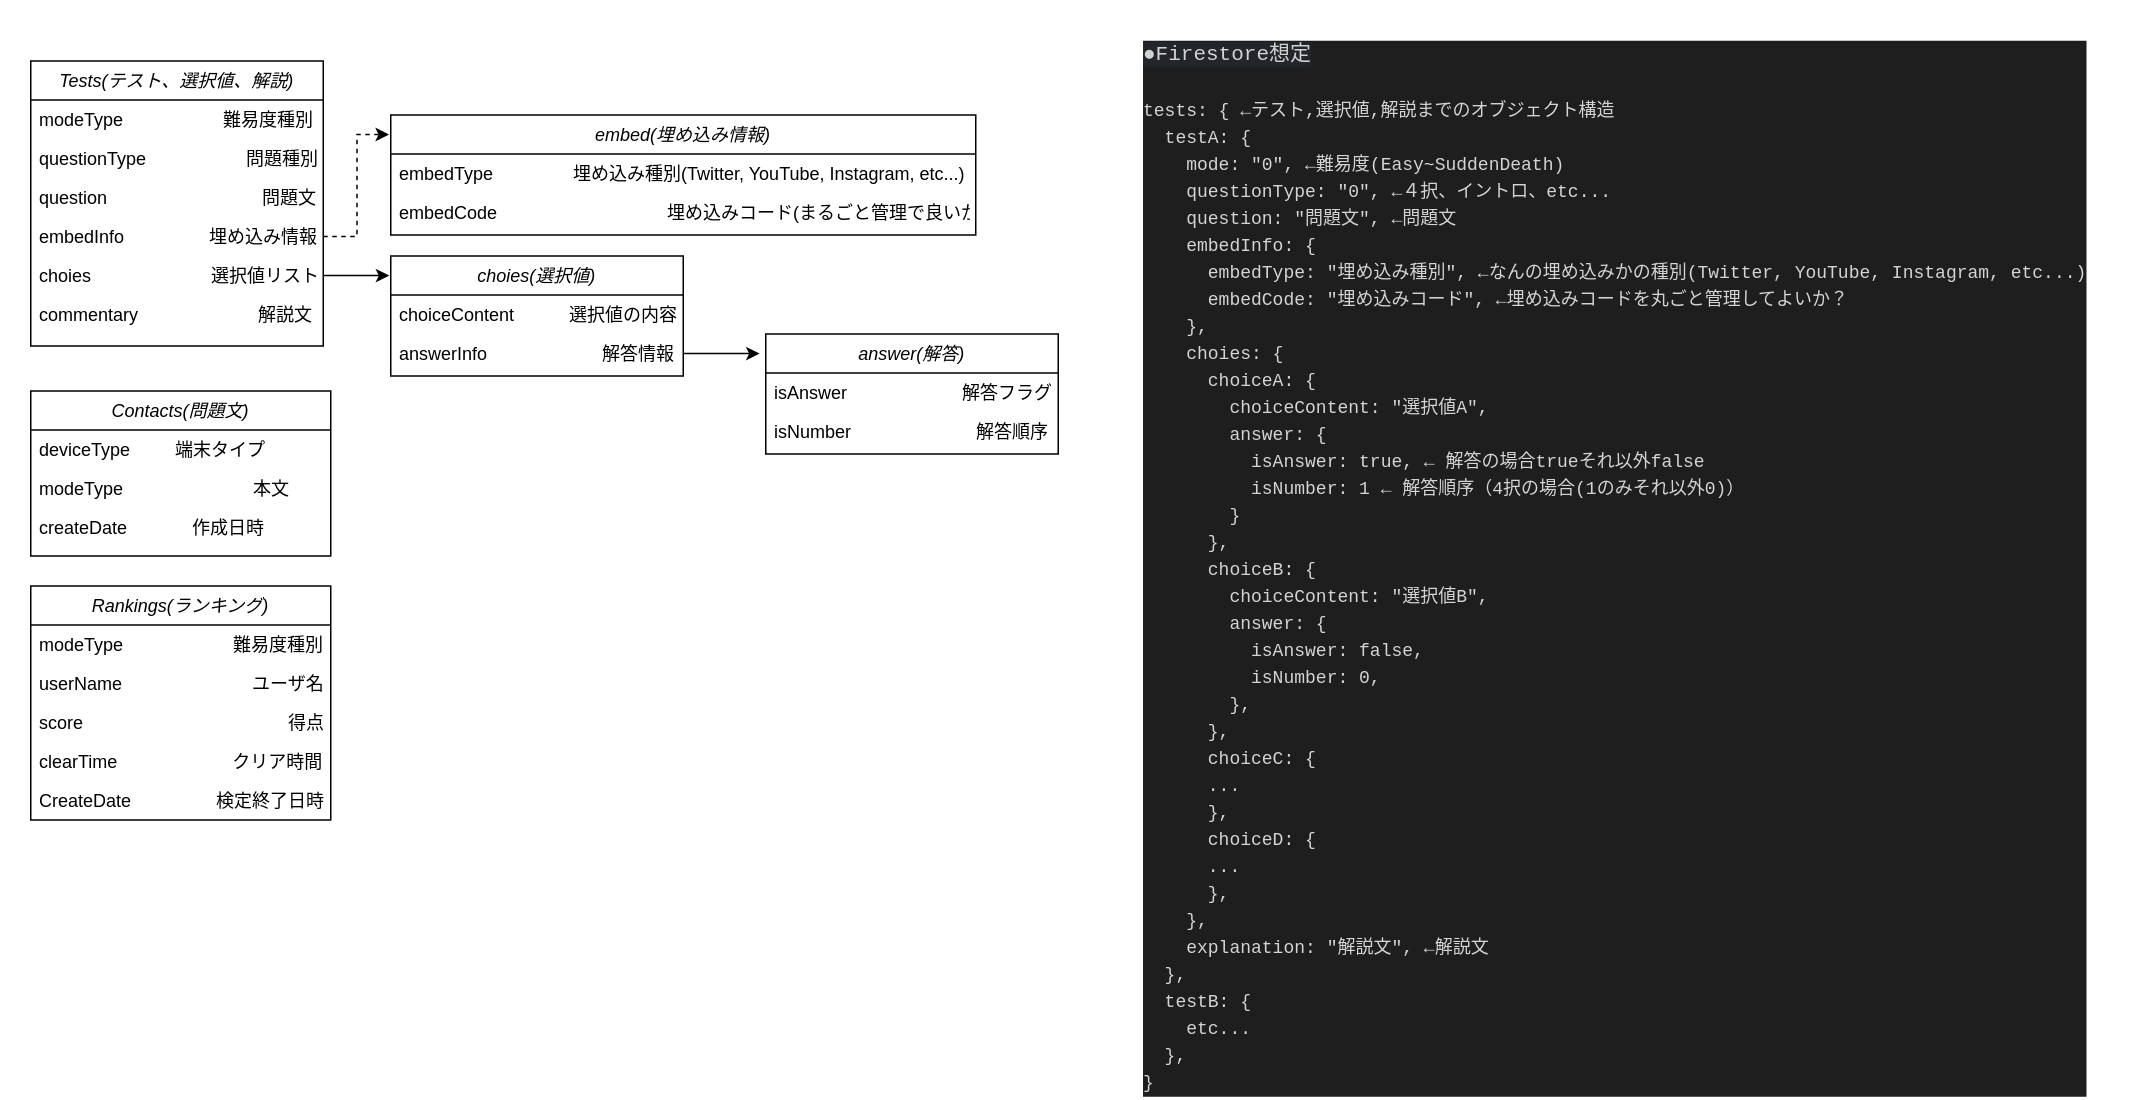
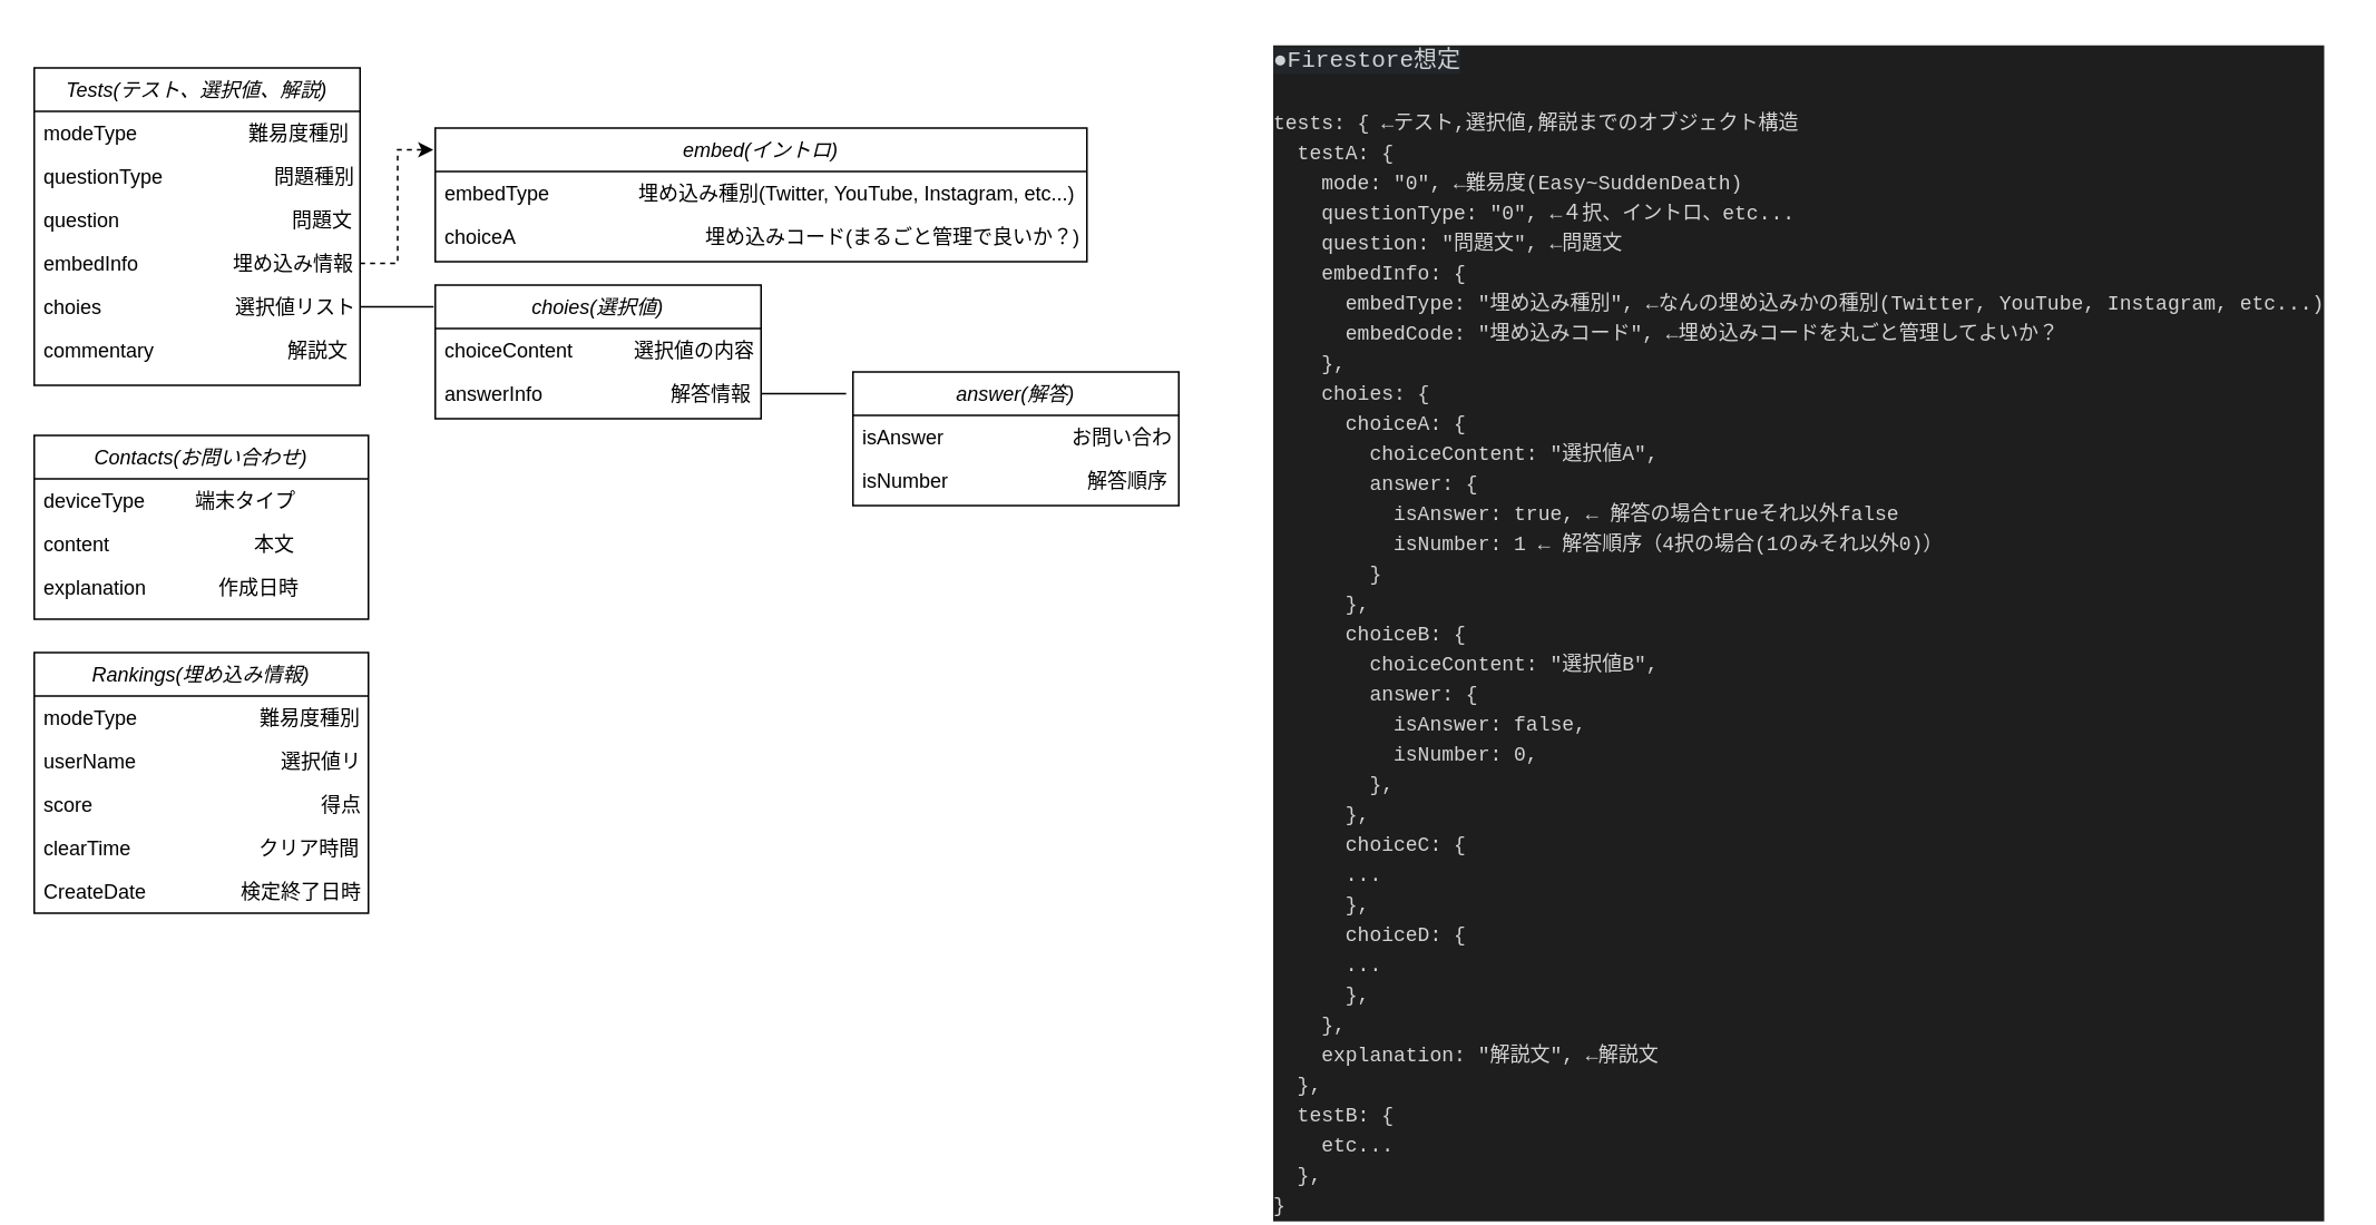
- <mxCell id="27" value="embed(埋め込み情報)" style="swimlane;fontStyle=2;align=center;verticalAlign=top;childLayout=stackLayout;horizontal=1;startSize=26;horizontalStack=0;resizeParent=1;resizeLast=0;collapsible=1;marginBottom=0;rounded=0;shadow=0;strokeWidth=1;" vertex="1" parent="1"><mxGeometry x="260" y="76" width="390" height="80" as="geometry"><mxRectangle x="230" y="140" width="160" height="26" as="alternateBounds" /></mxGeometry></mxCell>
+ <mxCell id="27" value="embed(イントロ)" style="swimlane;fontStyle=2;align=center;verticalAlign=top;childLayout=stackLayout;horizontal=1;startSize=26;horizontalStack=0;resizeParent=1;resizeLast=0;collapsible=1;marginBottom=0;rounded=0;shadow=0;strokeWidth=1;" vertex="1" parent="1"><mxGeometry x="260" y="76" width="390" height="80" as="geometry"><mxRectangle x="230" y="140" width="160" height="26" as="alternateBounds" /></mxGeometry></mxCell>
- <mxCell id="29" value="embedCode                                  埋め込みコード(まるごと管理で良いか？)" style="text;align=left;verticalAlign=top;spacingLeft=4;spacingRight=4;overflow=hidden;rotatable=0;points=[[0,0.5],[1,0.5]];portConstraint=eastwest;rounded=0;shadow=0;html=0;" vertex="1" parent="27"><mxGeometry y="52" width="390" height="26" as="geometry" /></mxCell>
+ <mxCell id="29" value="choiceA                                  埋め込みコード(まるごと管理で良いか？)" style="text;align=left;verticalAlign=top;spacingLeft=4;spacingRight=4;overflow=hidden;rotatable=0;points=[[0,0.5],[1,0.5]];portConstraint=eastwest;rounded=0;shadow=0;html=0;" vertex="1" parent="27"><mxGeometry y="52" width="390" height="26" as="geometry" /></mxCell>
- <mxCell id="26" style="edgeStyle=orthogonalEdgeStyle;rounded=0;orthogonalLoop=1;jettySize=auto;html=1;entryX=-0.005;entryY=0.163;entryDx=0;entryDy=0;entryPerimeter=0;" edge="1" parent="1" source="7" target="19"><mxGeometry relative="1" as="geometry" /></mxCell>
+ <mxCell id="26" style="edgeStyle=orthogonalEdgeStyle;rounded=0;orthogonalLoop=1;jettySize=auto;html=1;entryX=-0.005;entryY=0.163;entryDx=0;entryDy=0;entryPerimeter=0;endArrow=none;" edge="1" parent="1" source="7" target="19"><mxGeometry relative="1" as="geometry" /></mxCell>
- <mxCell id="25" style="edgeStyle=orthogonalEdgeStyle;rounded=0;orthogonalLoop=1;jettySize=auto;html=1;entryX=-0.021;entryY=0.163;entryDx=0;entryDy=0;entryPerimeter=0;" edge="1" parent="1" source="21" target="22"><mxGeometry relative="1" as="geometry" /></mxCell>
+ <mxCell id="25" style="edgeStyle=orthogonalEdgeStyle;rounded=0;orthogonalLoop=1;jettySize=auto;html=1;entryX=-0.021;entryY=0.163;entryDx=0;entryDy=0;entryPerimeter=0;endArrow=none;" edge="1" parent="1" source="21" target="22"><mxGeometry relative="1" as="geometry" /></mxCell>
- <mxCell id="23" value="isAnswer                       解答フラグ" style="text;align=left;verticalAlign=top;spacingLeft=4;spacingRight=4;overflow=hidden;rotatable=0;points=[[0,0.5],[1,0.5]];portConstraint=eastwest;rounded=0;shadow=0;html=0;" vertex="1" parent="22"><mxGeometry y="26" width="195" height="26" as="geometry" /></mxCell>
+ <mxCell id="23" value="isAnswer                       お問い合わせ" style="text;align=left;verticalAlign=top;spacingLeft=4;spacingRight=4;overflow=hidden;rotatable=0;points=[[0,0.5],[1,0.5]];portConstraint=eastwest;rounded=0;shadow=0;html=0;" vertex="1" parent="22"><mxGeometry y="26" width="195" height="26" as="geometry" /></mxCell>
- <mxCell id="15" value="Contacts(問題文)" style="swimlane;fontStyle=2;align=center;verticalAlign=top;childLayout=stackLayout;horizontal=1;startSize=26;horizontalStack=0;resizeParent=1;resizeLast=0;collapsible=1;marginBottom=0;rounded=0;shadow=0;strokeWidth=1;" vertex="1" parent="1"><mxGeometry y="260" width="200" height="110" as="geometry" x="20"><mxRectangle x="230" y="140" width="160" height="26" as="alternateBounds" /></mxGeometry></mxCell>
+ <mxCell id="15" value="Contacts(お問い合わせ)" style="swimlane;fontStyle=2;align=center;verticalAlign=top;childLayout=stackLayout;horizontal=1;startSize=26;horizontalStack=0;resizeParent=1;resizeLast=0;collapsible=1;marginBottom=0;rounded=0;shadow=0;strokeWidth=1;" vertex="1" parent="1"><mxGeometry y="260" width="200" height="110" as="geometry" x="20"><mxRectangle x="230" y="140" width="160" height="26" as="alternateBounds" /></mxGeometry></mxCell>
- <mxCell id="17" value="modeType                          本文" style="text;align=left;verticalAlign=top;spacingLeft=4;spacingRight=4;overflow=hidden;rotatable=0;points=[[0,0.5],[1,0.5]];portConstraint=eastwest;" vertex="1" parent="15"><mxGeometry y="52" width="200" height="26" as="geometry" /></mxCell>
+ <mxCell id="17" value="content                          本文" style="text;align=left;verticalAlign=top;spacingLeft=4;spacingRight=4;overflow=hidden;rotatable=0;points=[[0,0.5],[1,0.5]];portConstraint=eastwest;" vertex="1" parent="15"><mxGeometry y="52" width="200" height="26" as="geometry" /></mxCell>
- <mxCell id="18" value="createDate             作成日時" style="text;align=left;verticalAlign=top;spacingLeft=4;spacingRight=4;overflow=hidden;rotatable=0;points=[[0,0.5],[1,0.5]];portConstraint=eastwest;rounded=0;shadow=0;html=0;" vertex="1" parent="15"><mxGeometry y="78" width="200" height="26" as="geometry" /></mxCell>
+ <mxCell id="18" value="explanation             作成日時" style="text;align=left;verticalAlign=top;spacingLeft=4;spacingRight=4;overflow=hidden;rotatable=0;points=[[0,0.5],[1,0.5]];portConstraint=eastwest;rounded=0;shadow=0;html=0;" vertex="1" parent="15"><mxGeometry y="78" width="200" height="26" as="geometry" /></mxCell>
- <mxCell id="9" value="Rankings(ランキング)" style="swimlane;fontStyle=2;align=center;verticalAlign=top;childLayout=stackLayout;horizontal=1;startSize=26;horizontalStack=0;resizeParent=1;resizeLast=0;collapsible=1;marginBottom=0;rounded=0;shadow=0;strokeWidth=1;" vertex="1" parent="1"><mxGeometry y="390" width="200" height="156" as="geometry" x="20"><mxRectangle x="230" y="140" width="160" height="26" as="alternateBounds" /></mxGeometry></mxCell>
+ <mxCell id="9" value="Rankings(埋め込み情報)" style="swimlane;fontStyle=2;align=center;verticalAlign=top;childLayout=stackLayout;horizontal=1;startSize=26;horizontalStack=0;resizeParent=1;resizeLast=0;collapsible=1;marginBottom=0;rounded=0;shadow=0;strokeWidth=1;" vertex="1" parent="1"><mxGeometry y="390" width="200" height="156" as="geometry" x="20"><mxRectangle x="230" y="140" width="160" height="26" as="alternateBounds" /></mxGeometry></mxCell>
- <mxCell id="11" value="userName                          ユーザ名" style="text;align=left;verticalAlign=top;spacingLeft=4;spacingRight=4;overflow=hidden;rotatable=0;points=[[0,0.5],[1,0.5]];portConstraint=eastwest;" vertex="1" parent="9"><mxGeometry y="52" width="200" height="26" as="geometry" /></mxCell>
+ <mxCell id="11" value="userName                          選択値リスト" style="text;align=left;verticalAlign=top;spacingLeft=4;spacingRight=4;overflow=hidden;rotatable=0;points=[[0,0.5],[1,0.5]];portConstraint=eastwest;" vertex="1" parent="9"><mxGeometry y="52" width="200" height="26" as="geometry" /></mxCell>
